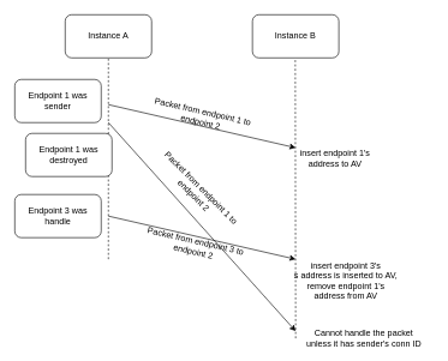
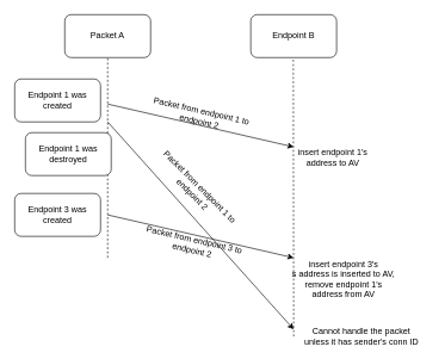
- <mxCell id="3" value="Instance A" style="rounded=1;whiteSpace=wrap;html=1;" vertex="1" parent="1"><mxGeometry x="90" y="20" width="120" height="60" as="geometry" /></mxCell>
+ <mxCell id="3" value="Packet A" style="rounded=1;whiteSpace=wrap;html=1;" vertex="1" parent="1"><mxGeometry x="90" y="20" width="120" height="60" as="geometry" /></mxCell>
- <mxCell id="4" value="Instance B" style="rounded=1;whiteSpace=wrap;html=1;" vertex="1" parent="1"><mxGeometry x="350" y="20" width="120" height="60" as="geometry" /></mxCell>
+ <mxCell id="4" value="Endpoint B" style="rounded=1;whiteSpace=wrap;html=1;" vertex="1" parent="1"><mxGeometry x="350" y="20" width="120" height="60" as="geometry" /></mxCell>
- <mxCell id="6" value="&lt;div&gt;Endpoint 1 was&lt;br&gt;&lt;/div&gt;&lt;div&gt;sender&lt;br&gt;&lt;/div&gt;" style="rounded=1;whiteSpace=wrap;html=1;" vertex="1" parent="1"><mxGeometry x="20" y="110" width="120" height="60" as="geometry" /></mxCell>
+ <mxCell id="6" value="&lt;div&gt;Endpoint 1 was&lt;br&gt;&lt;/div&gt;&lt;div&gt;created&lt;br&gt;&lt;/div&gt;" style="rounded=1;whiteSpace=wrap;html=1;" vertex="1" parent="1"><mxGeometry x="20" y="110" width="120" height="60" as="geometry" /></mxCell>
- <mxCell id="9" value="&lt;div&gt;Endpoint 3 was&lt;br&gt;&lt;/div&gt;&lt;div&gt;handle&lt;br&gt;&lt;/div&gt;" style="rounded=1;whiteSpace=wrap;html=1;" vertex="1" parent="1"><mxGeometry x="20" y="270" width="120" height="60" as="geometry" /></mxCell>
+ <mxCell id="9" value="&lt;div&gt;Endpoint 3 was&lt;br&gt;&lt;/div&gt;&lt;div&gt;created&lt;br&gt;&lt;/div&gt;" style="rounded=1;whiteSpace=wrap;html=1;" vertex="1" parent="1"><mxGeometry x="20" y="270" width="120" height="60" as="geometry" /></mxCell>
